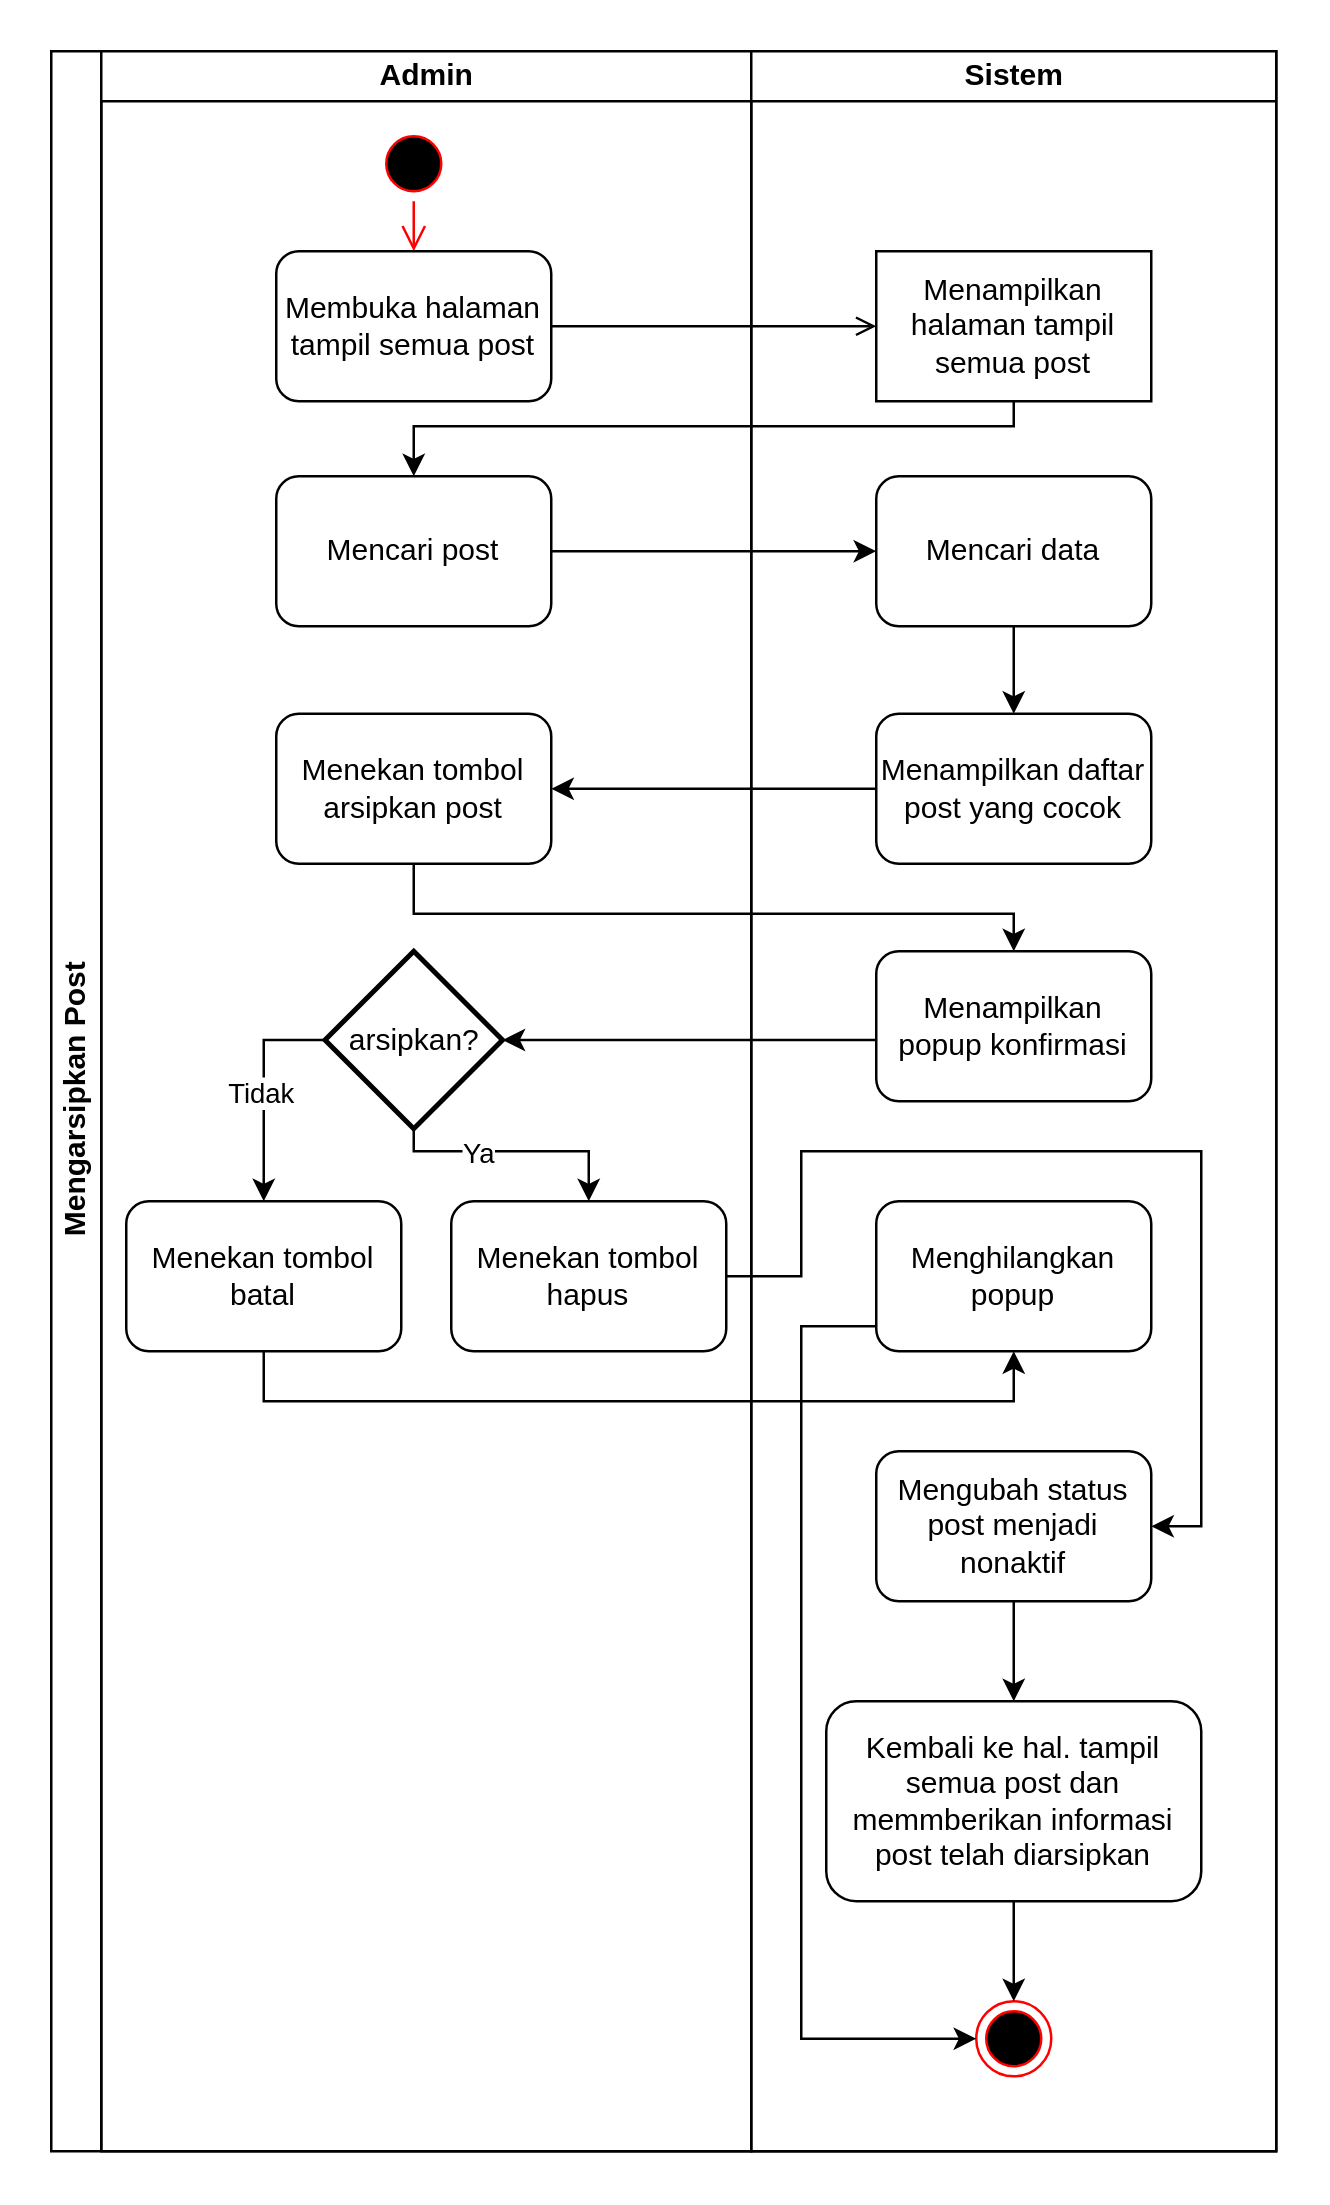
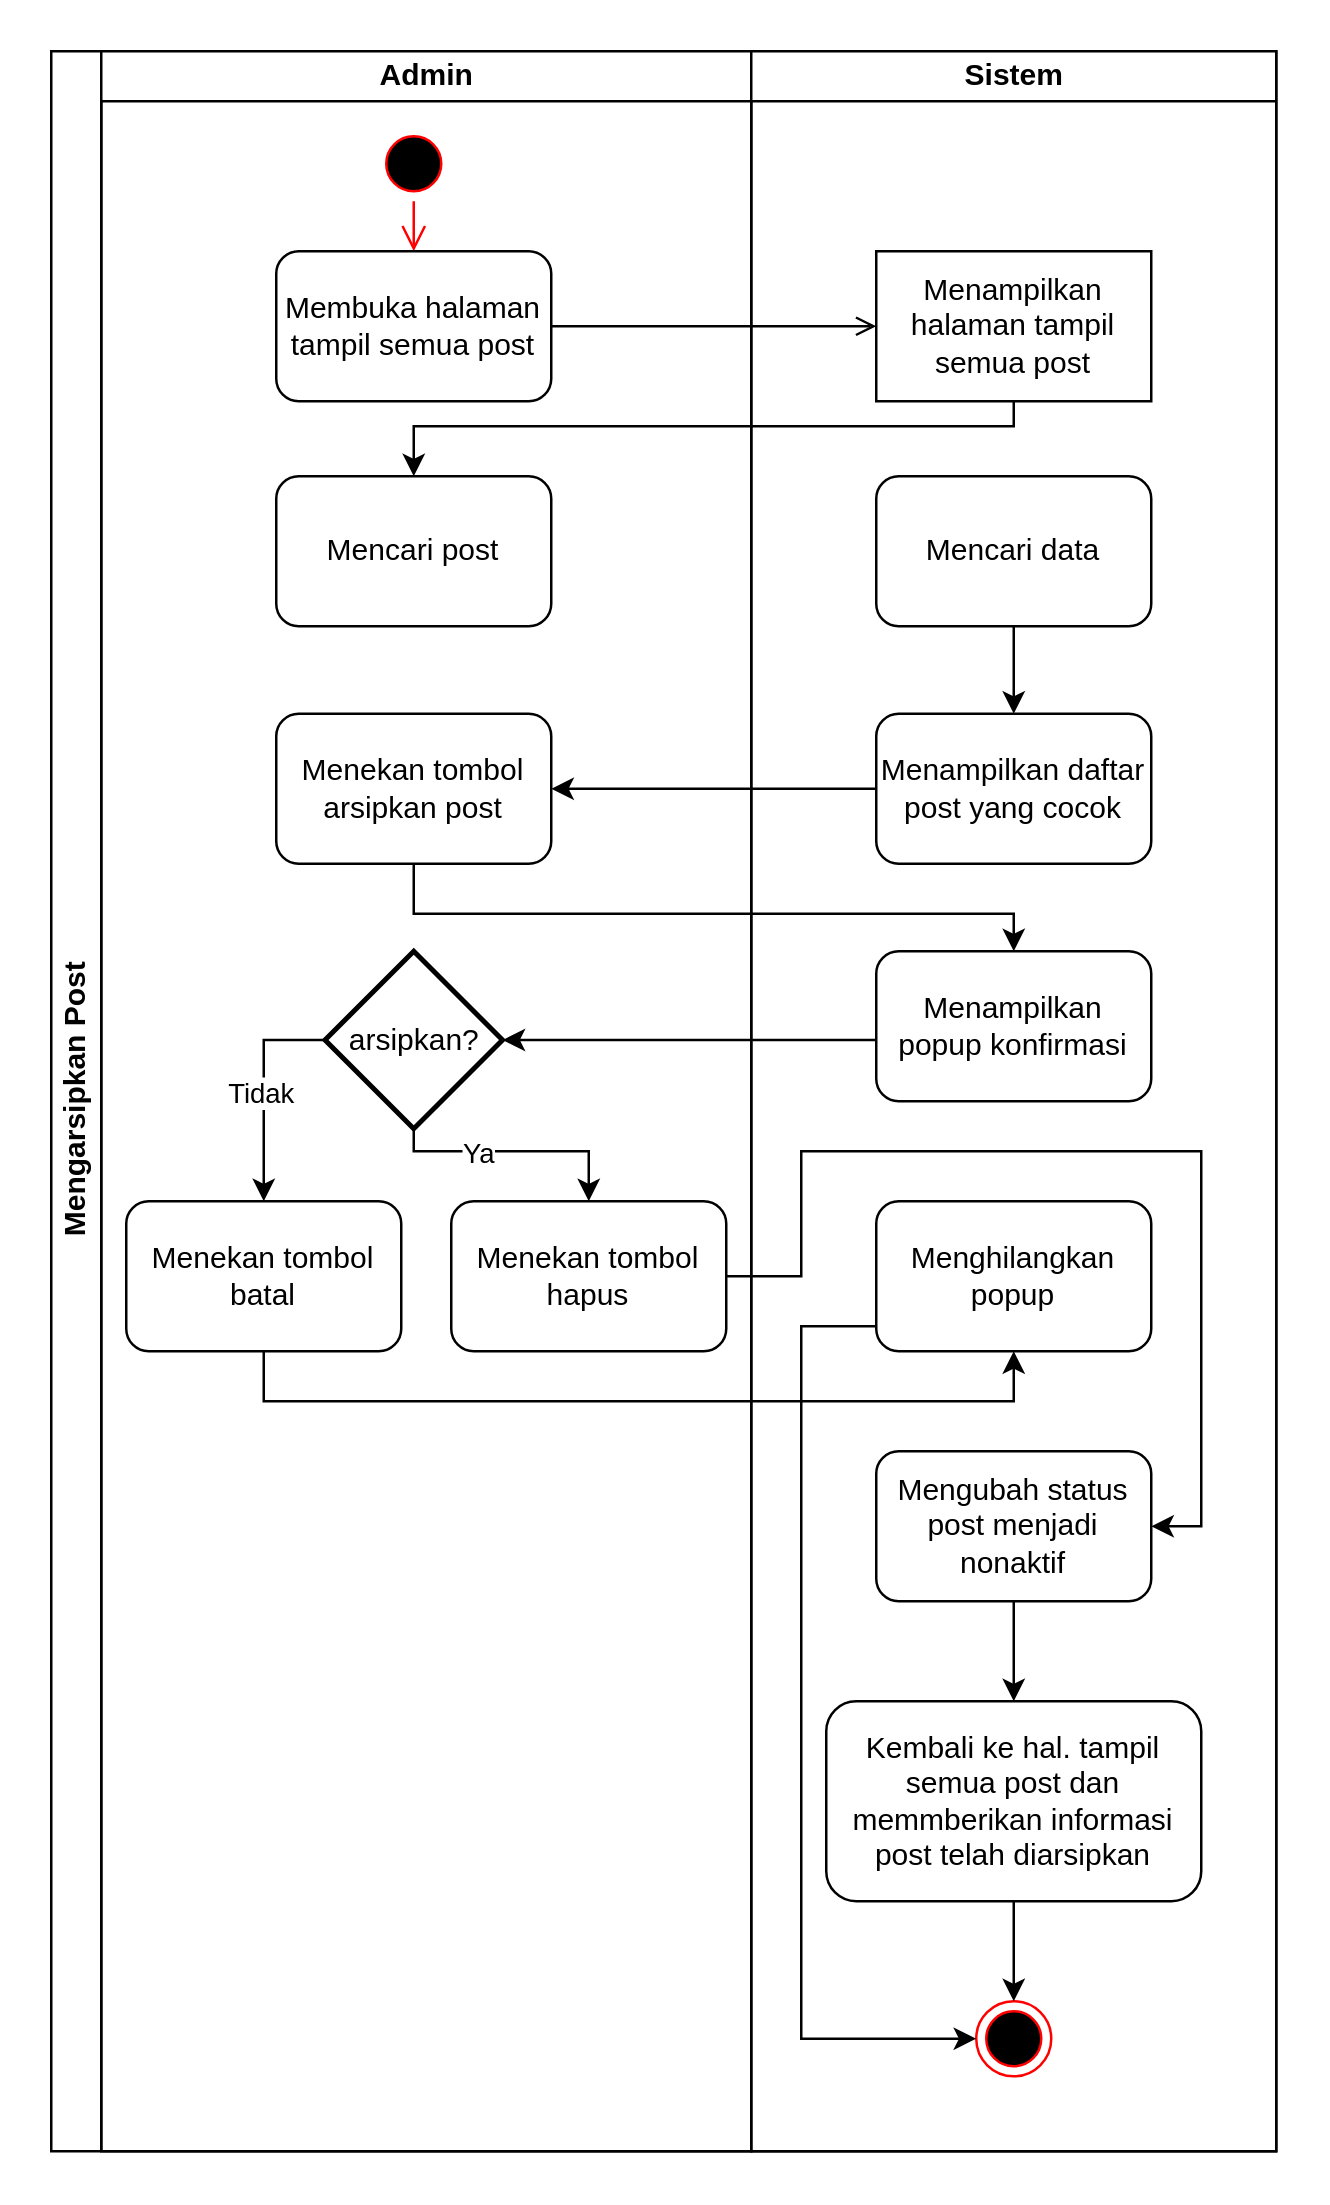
- <mxCell id="31" style="edgeStyle=orthogonalEdgeStyle;rounded=0;orthogonalLoop=1;jettySize=auto;html=1;entryX=0;entryY=0.5;entryDx=0;entryDy=0;" parent="2" source="11" target="23" edge="1"><mxGeometry relative="1" as="geometry" /></mxCell>
